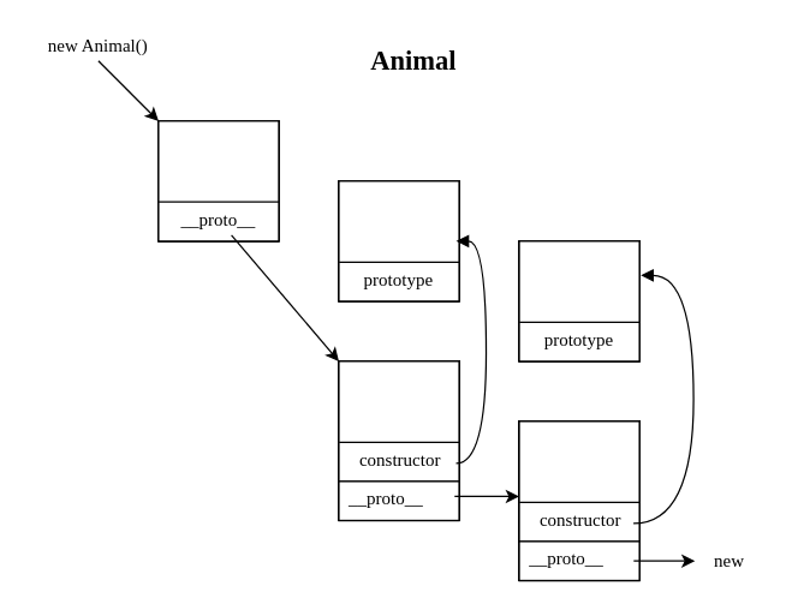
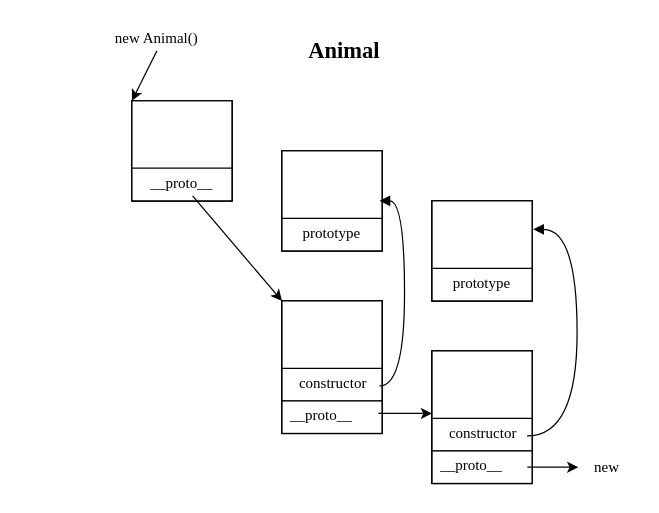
- <mxCell id="108" value="&lt;font face=&quot;Lucida Console&quot;&gt;new Animal()&lt;/font&gt;" style="text;html=1;strokeColor=none;fillColor=none;align=center;verticalAlign=middle;whiteSpace=wrap;rounded=0;" parent="1" vertex="1"><mxGeometry x="20" y="20" width="90" height="20" as="geometry" /></mxCell>
+ <mxCell id="108" value="&lt;font face=&quot;Lucida Console&quot;&gt;new Animal()&lt;/font&gt;" style="text;html=1;strokeColor=none;fillColor=none;align=center;verticalAlign=middle;whiteSpace=wrap;rounded=0;" parent="1" vertex="1"><mxGeometry x="80" y="20" width="90" height="20" as="geometry" /></mxCell>
